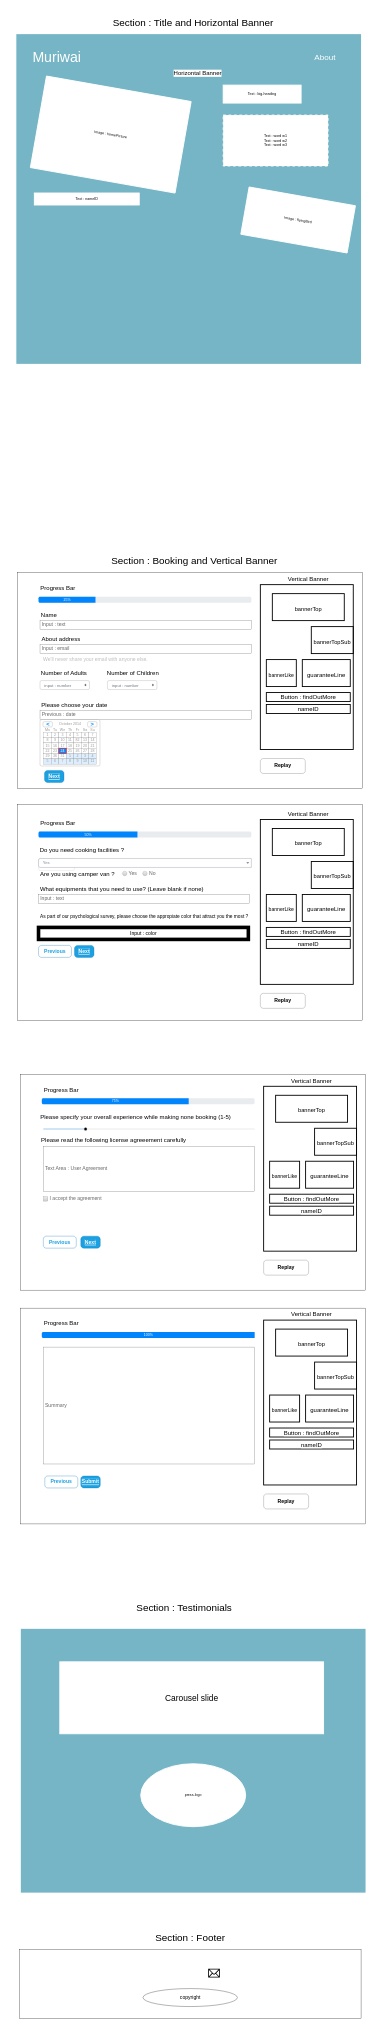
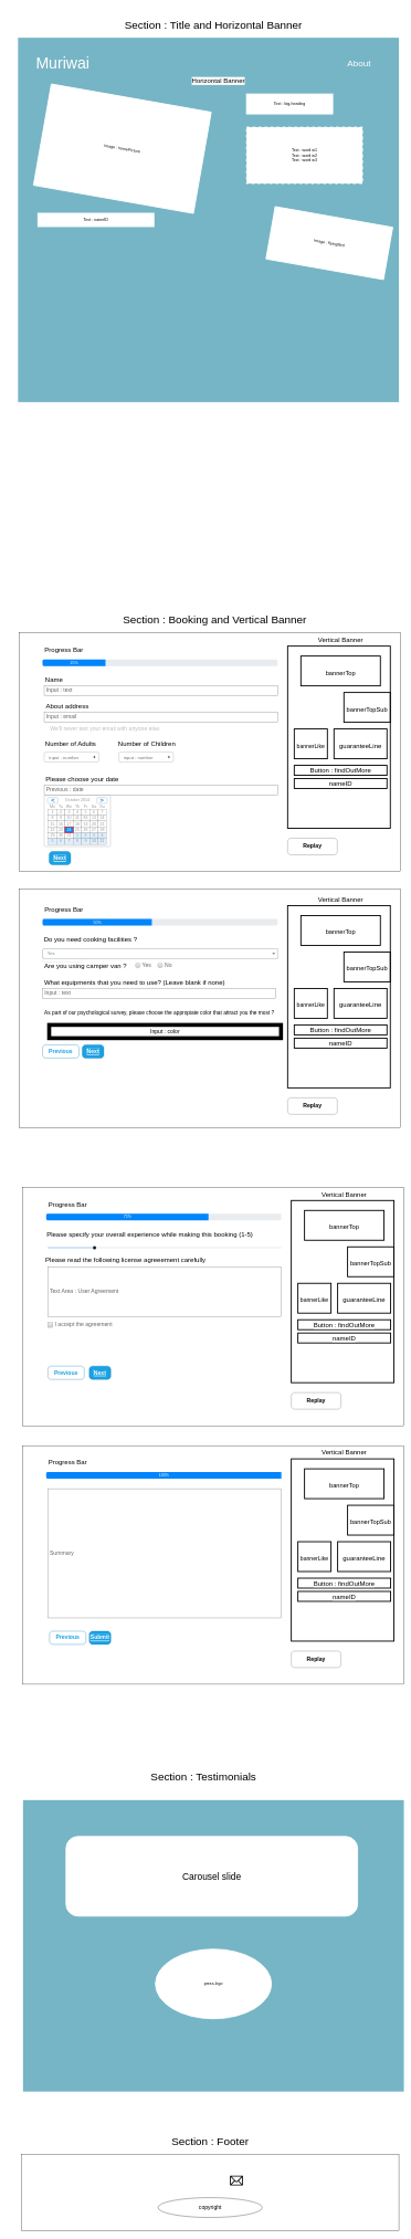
- <mxCell id="93" value="We'll never share your email with anyone else." style="text;html=1;strokeColor=none;fillColor=none;align=center;verticalAlign=middle;whiteSpace=wrap;rounded=0;labelBackgroundColor=#FFFFFF;fontSize=17;fontColor=#BDBDBD;" vertex="1" parent="79"><mxGeometry x="30" y="280" width="460" height="20" as="geometry" /></mxCell>
+ <mxCell id="93" value="We'll never text your email with anyone else." style="text;html=1;strokeColor=none;fillColor=none;align=center;verticalAlign=middle;whiteSpace=wrap;rounded=0;labelBackgroundColor=#FFFFFF;fontSize=17;fontColor=#BDBDBD;" vertex="1" parent="79"><mxGeometry x="30" y="280" width="460" height="20" as="geometry" /></mxCell>
- <mxCell id="37" value="&lt;font color=&quot;#000000&quot;&gt;Input : color&lt;br&gt;&lt;/font&gt;" style="rounded=0;whiteSpace=wrap;html=1;labelBackgroundColor=#FFFFFF;fontSize=17;fontColor=#BDBDBD;strokeWidth=12;fillColor=#FFFFFF;" vertex="1" parent="12"><mxGeometry x="70" y="400" width="700" height="40" as="geometry" /></mxCell>
+ <mxCell id="37" value="&lt;font color=&quot;#000000&quot;&gt;Input : color&lt;br&gt;&lt;/font&gt;" style="rounded=0;whiteSpace=wrap;html=1;labelBackgroundColor=#FFFFFF;fontSize=17;fontColor=#BDBDBD;strokeWidth=12;fillColor=#FFFFFF;" vertex="1" parent="12"><mxGeometry x="90" y="400" width="700" height="40" as="geometry" /></mxCell>
- <mxCell id="50" value="Please specify your overall experience while making none booking (1-5)" style="text;html=1;strokeColor=none;fillColor=none;align=center;verticalAlign=middle;whiteSpace=wrap;rounded=0;labelBackgroundColor=#FFFFFF;fontSize=20;fontColor=#000000;" vertex="1" parent="39"><mxGeometry x="32.5" y="130" width="700" height="20" as="geometry" /></mxCell>
+ <mxCell id="50" value="Please specify your overall experience while making this booking (1-5)" style="text;html=1;strokeColor=none;fillColor=none;align=center;verticalAlign=middle;whiteSpace=wrap;rounded=0;labelBackgroundColor=#FFFFFF;fontSize=20;fontColor=#000000;" vertex="1" parent="39"><mxGeometry x="32.5" y="130" width="700" height="20" as="geometry" /></mxCell>
- <mxCell id="164" value="&lt;font style=&quot;font-size: 28px&quot;&gt;Carousel slide&lt;br&gt;&lt;/font&gt;" style="rounded=0;whiteSpace=wrap;html=1;strokeColor=#FFFFFF;strokeWidth=3;fillColor=#FFFFFF;" vertex="1" parent="163"><mxGeometry x="130" y="110" width="880" height="240" as="geometry" /></mxCell>
+ <mxCell id="164" value="&lt;font style=&quot;font-size: 28px&quot;&gt;Carousel slide&lt;br&gt;&lt;/font&gt;" style="whiteSpace=wrap;html=1;strokeColor=#FFFFFF;strokeWidth=3;fillColor=#FFFFFF;rounded=1;" vertex="1" parent="163"><mxGeometry x="130" y="110" width="880" height="240" as="geometry" /></mxCell>
